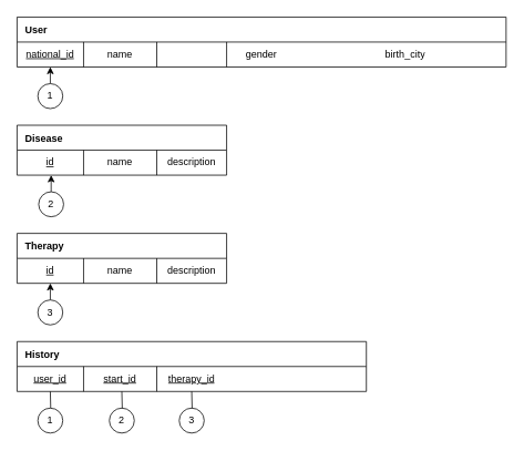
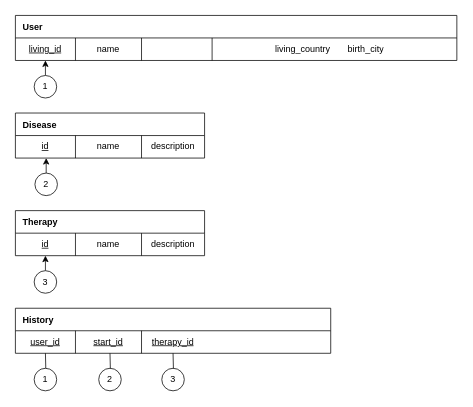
- <mxCell id="4" value="&lt;u&gt;&lt;font style=&quot;font-size: 12px&quot;&gt;national_id&lt;/font&gt;&lt;/u&gt;" style="shape=partialRectangle;html=1;whiteSpace=wrap;connectable=0;fillColor=none;top=0;left=0;bottom=0;right=0;overflow=hidden;pointerEvents=1;rounded=0;strokeColor=default;strokeWidth=1;" parent="3" vertex="1"><mxGeometry width="80" height="30" as="geometry"><mxRectangle width="80" height="30" as="alternateBounds" /></mxGeometry></mxCell>
+ <mxCell id="4" value="&lt;u&gt;&lt;font style=&quot;font-size: 12px&quot;&gt;living_id&lt;/font&gt;&lt;/u&gt;" style="shape=partialRectangle;html=1;whiteSpace=wrap;connectable=0;fillColor=none;top=0;left=0;bottom=0;right=0;overflow=hidden;pointerEvents=1;rounded=0;strokeColor=default;strokeWidth=1;" parent="3" vertex="1"><mxGeometry width="80" height="30" as="geometry"><mxRectangle width="80" height="30" as="alternateBounds" /></mxGeometry></mxCell>
- <mxCell id="6" value="gender" style="shape=partialRectangle;html=1;whiteSpace=wrap;connectable=0;fillColor=none;top=0;left=0;bottom=0;right=0;overflow=hidden;pointerEvents=1;rounded=0;" parent="3" vertex="1"><mxGeometry x="252" width="84" height="30" as="geometry"><mxRectangle width="84" height="30" as="alternateBounds" /></mxGeometry></mxCell>
+ <mxCell id="7" value="living_country" style="shape=partialRectangle;html=1;whiteSpace=wrap;connectable=0;fillColor=none;top=0;left=0;bottom=0;right=0;overflow=hidden;pointerEvents=1;rounded=0;" parent="3" vertex="1"><mxGeometry x="336" width="94" height="30" as="geometry"><mxRectangle width="94" height="30" as="alternateBounds" /></mxGeometry></mxCell>
